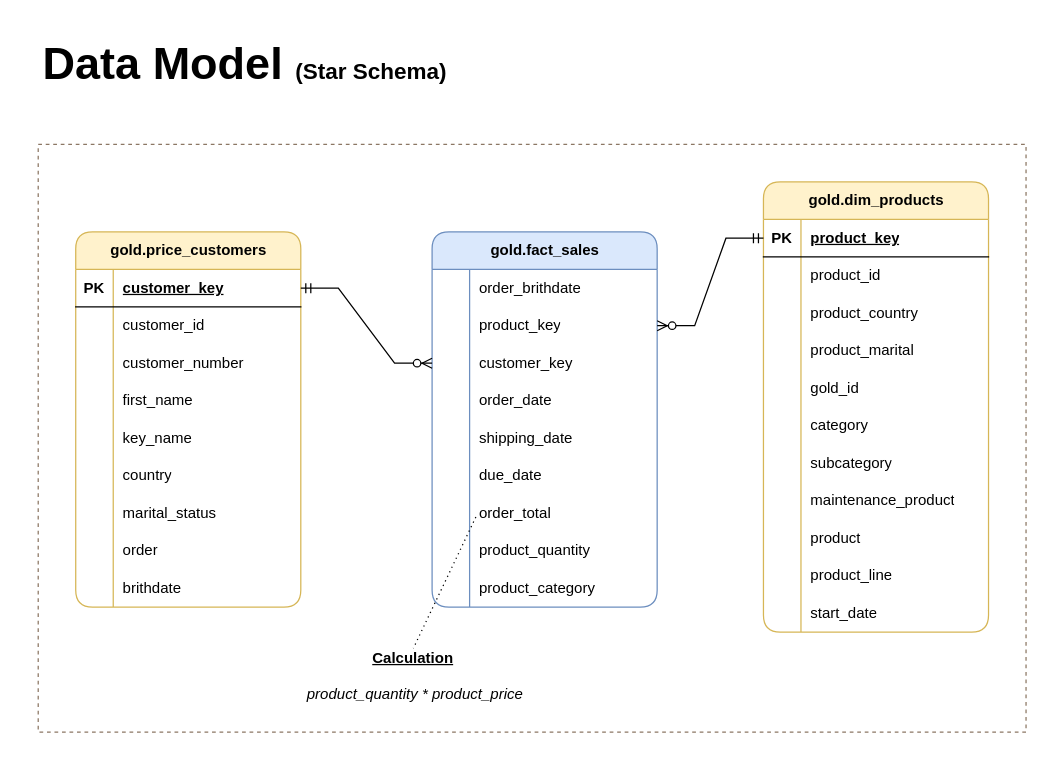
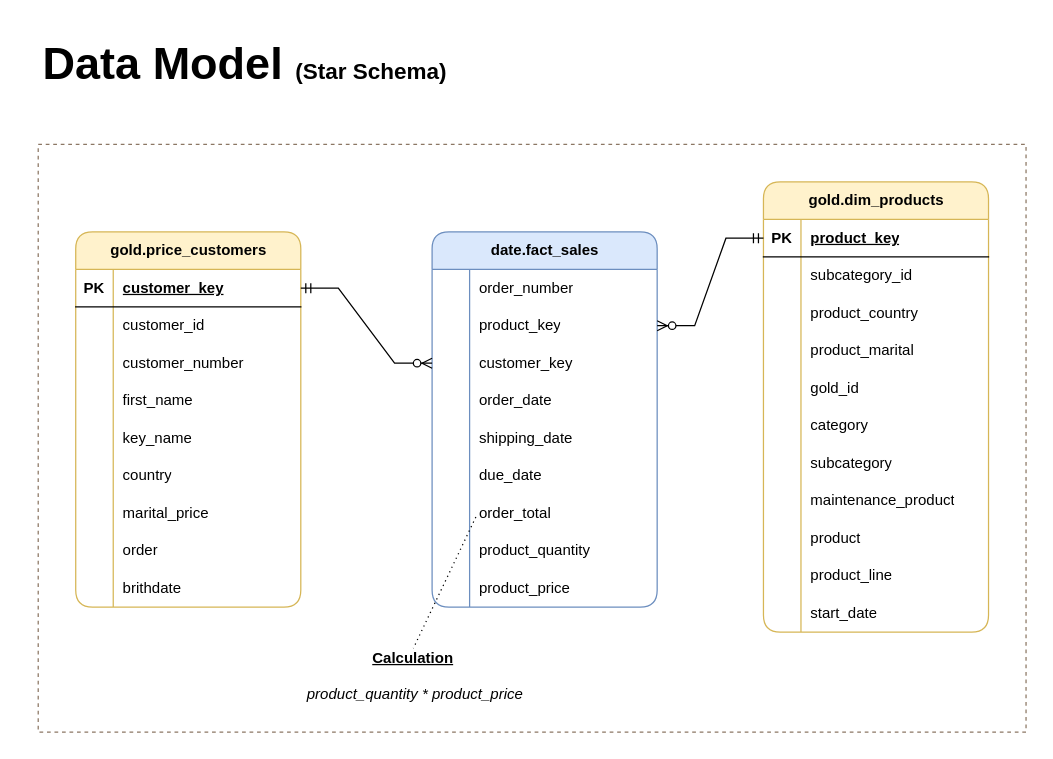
- <mxCell id="67" value="gold.fact_sales" style="shape=table;startSize=30;container=1;collapsible=1;childLayout=tableLayout;fixedRows=1;rowLines=0;fontStyle=1;align=center;resizeLast=1;html=1;fillColor=#dae8fc;strokeColor=#6c8ebf;rounded=1;" vertex="1" parent="1"><mxGeometry x="345" y="185" width="180" height="300" as="geometry" /></mxCell>
+ <mxCell id="67" value="date.fact_sales" style="shape=table;startSize=30;container=1;collapsible=1;childLayout=tableLayout;fixedRows=1;rowLines=0;fontStyle=1;align=center;resizeLast=1;html=1;fillColor=#dae8fc;strokeColor=#6c8ebf;rounded=1;" vertex="1" parent="1"><mxGeometry x="345" y="185" width="180" height="300" as="geometry" /></mxCell>
- <mxCell id="39" value="product_id" style="shape=partialRectangle;connectable=0;fillColor=none;top=0;left=0;bottom=0;right=0;align=left;spacingLeft=6;overflow=hidden;whiteSpace=wrap;html=1;" vertex="1" parent="37"><mxGeometry x="30" width="150" height="30" as="geometry"><mxRectangle width="150" height="30" as="alternateBounds" /></mxGeometry></mxCell>
+ <mxCell id="39" value="subcategory_id" style="shape=partialRectangle;connectable=0;fillColor=none;top=0;left=0;bottom=0;right=0;align=left;spacingLeft=6;overflow=hidden;whiteSpace=wrap;html=1;" vertex="1" parent="37"><mxGeometry x="30" width="150" height="30" as="geometry"><mxRectangle width="150" height="30" as="alternateBounds" /></mxGeometry></mxCell>
- <mxCell id="70" value="order_brithdate" style="shape=partialRectangle;connectable=0;fillColor=none;top=0;left=0;bottom=0;right=0;align=left;spacingLeft=6;overflow=hidden;whiteSpace=wrap;html=1;" vertex="1" parent="68"><mxGeometry x="30" width="150" height="30" as="geometry"><mxRectangle width="150" height="30" as="alternateBounds" /></mxGeometry></mxCell>
+ <mxCell id="70" value="order_number" style="shape=partialRectangle;connectable=0;fillColor=none;top=0;left=0;bottom=0;right=0;align=left;spacingLeft=6;overflow=hidden;whiteSpace=wrap;html=1;" vertex="1" parent="68"><mxGeometry x="30" width="150" height="30" as="geometry"><mxRectangle width="150" height="30" as="alternateBounds" /></mxGeometry></mxCell>
- <mxCell id="26" value="marital_status" style="shape=partialRectangle;connectable=0;fillColor=none;top=0;left=0;bottom=0;right=0;align=left;spacingLeft=6;overflow=hidden;whiteSpace=wrap;html=1;" vertex="1" parent="24"><mxGeometry x="30" width="150" height="30" as="geometry"><mxRectangle width="150" height="30" as="alternateBounds" /></mxGeometry></mxCell>
+ <mxCell id="26" value="marital_price" style="shape=partialRectangle;connectable=0;fillColor=none;top=0;left=0;bottom=0;right=0;align=left;spacingLeft=6;overflow=hidden;whiteSpace=wrap;html=1;" vertex="1" parent="24"><mxGeometry x="30" width="150" height="30" as="geometry"><mxRectangle width="150" height="30" as="alternateBounds" /></mxGeometry></mxCell>
- <mxCell id="94" value="product_category" style="shape=partialRectangle;connectable=0;fillColor=none;top=0;left=0;bottom=0;right=0;align=left;spacingLeft=6;overflow=hidden;whiteSpace=wrap;html=1;" vertex="1" parent="92"><mxGeometry x="30" width="150" height="30" as="geometry"><mxRectangle width="150" height="30" as="alternateBounds" /></mxGeometry></mxCell>
+ <mxCell id="94" value="product_price" style="shape=partialRectangle;connectable=0;fillColor=none;top=0;left=0;bottom=0;right=0;align=left;spacingLeft=6;overflow=hidden;whiteSpace=wrap;html=1;" vertex="1" parent="92"><mxGeometry x="30" width="150" height="30" as="geometry"><mxRectangle width="150" height="30" as="alternateBounds" /></mxGeometry></mxCell>
